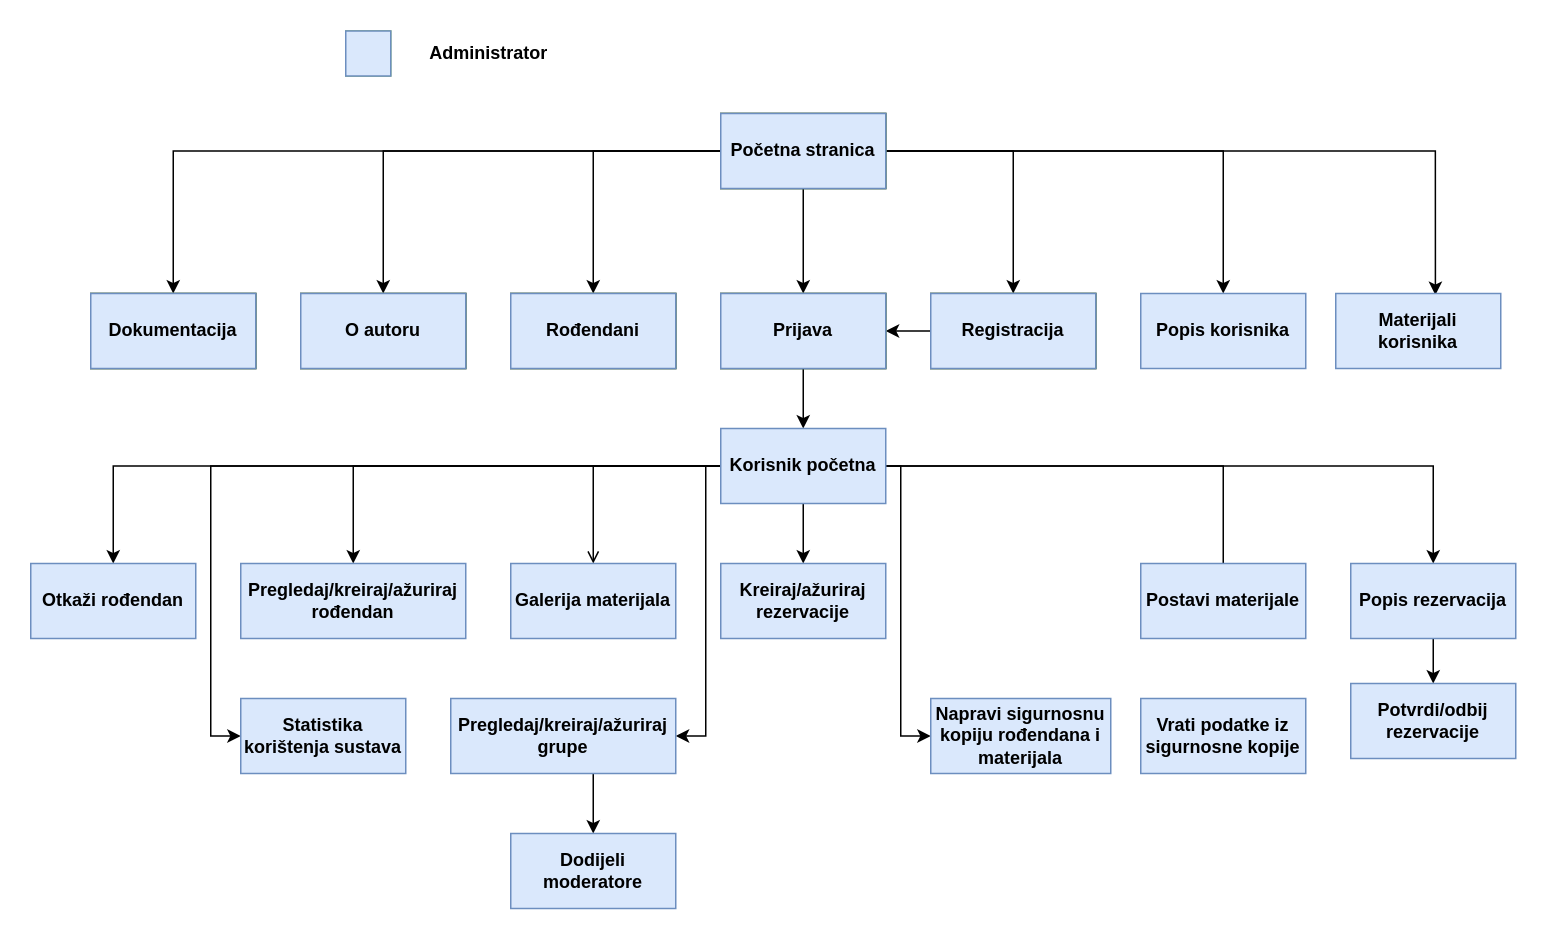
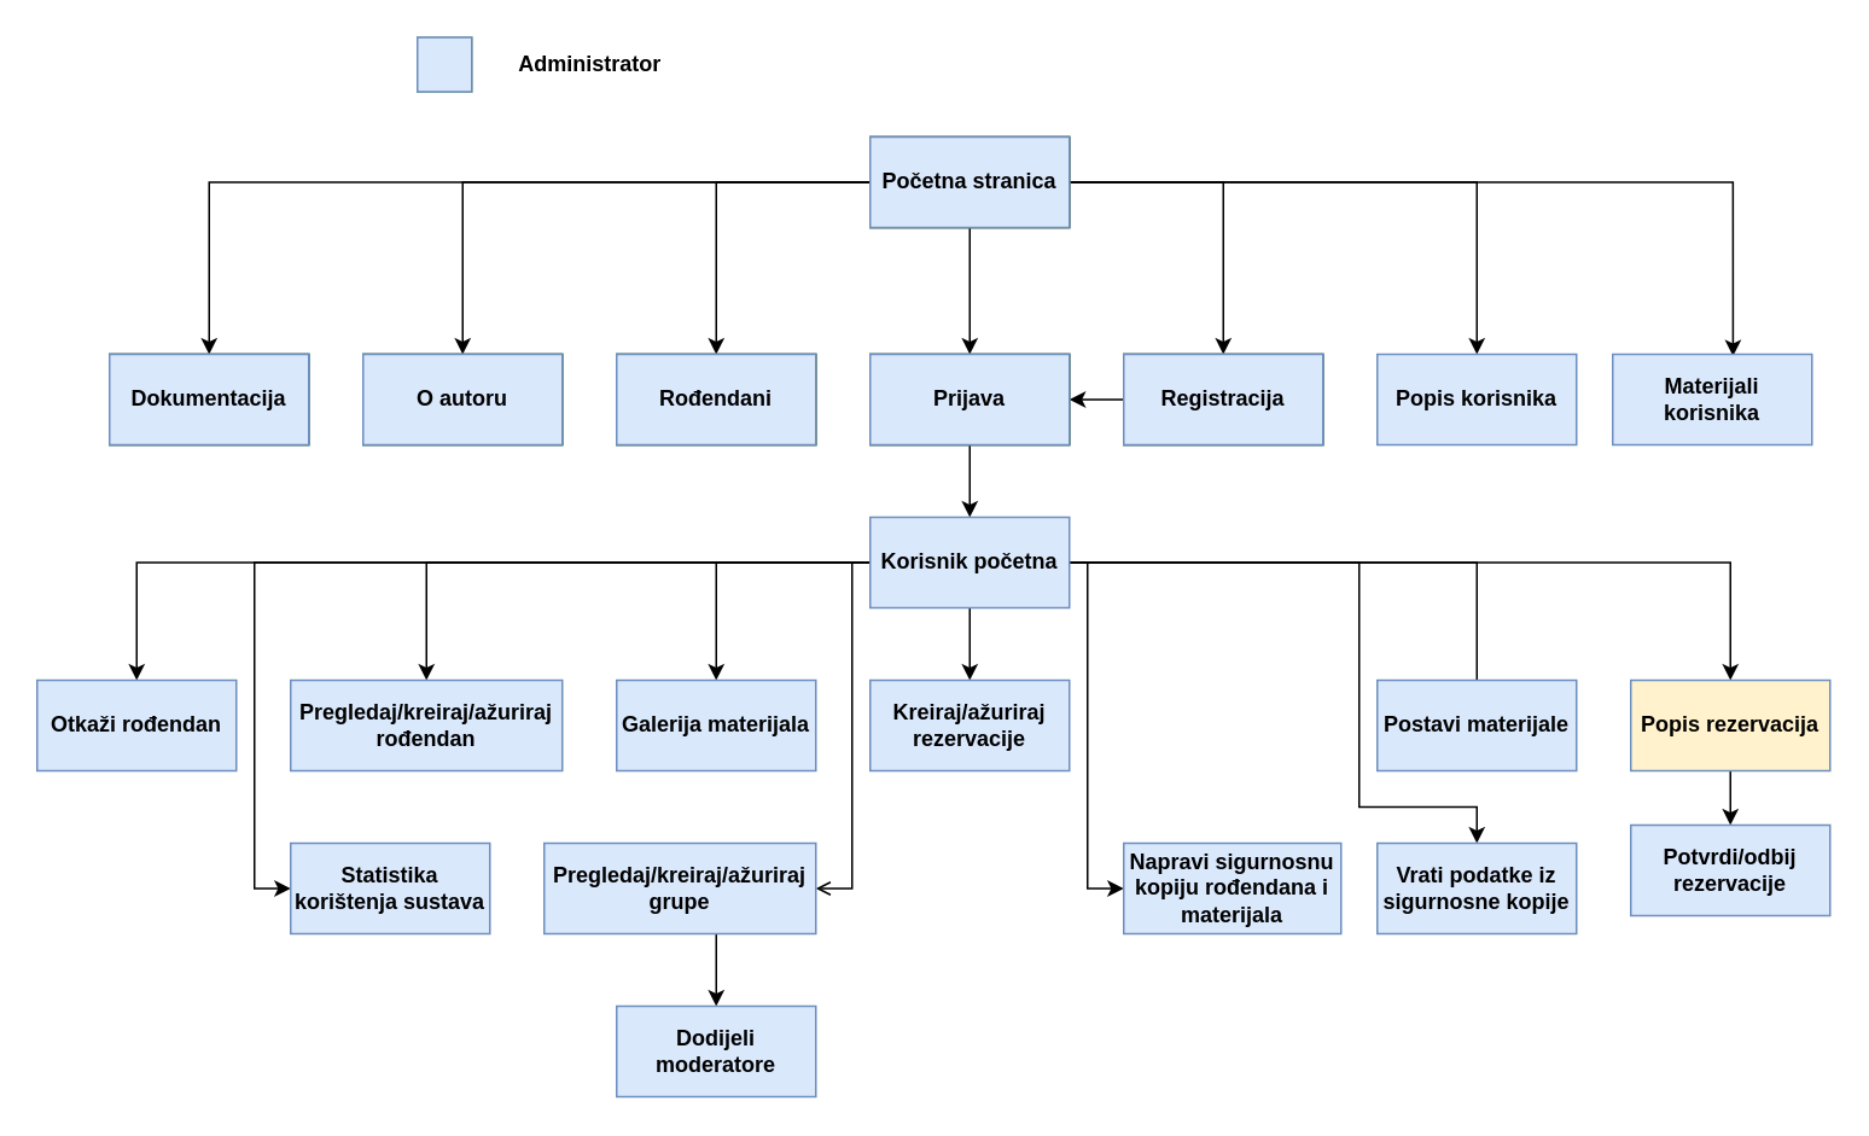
- <mxCell id="29" style="edgeStyle=orthogonalEdgeStyle;rounded=0;orthogonalLoop=1;jettySize=auto;html=1;entryX=0.5;entryY=0;entryDx=0;entryDy=0;endArrow=open;" parent="1" source="37" target="40" edge="1"><mxGeometry relative="1" as="geometry" /></mxCell>
+ <mxCell id="29" style="edgeStyle=orthogonalEdgeStyle;rounded=0;orthogonalLoop=1;jettySize=auto;html=1;entryX=0.5;entryY=0;entryDx=0;entryDy=0;" parent="1" source="37" target="40" edge="1"><mxGeometry relative="1" as="geometry" /></mxCell>
- <mxCell id="51" value="Popis rezervacija" style="rounded=0;whiteSpace=wrap;html=1;fillColor=#dae8fc;strokeColor=#6c8ebf;fontStyle=1" parent="1" vertex="1"><mxGeometry x="900" y="375" width="110" height="50" as="geometry" /></mxCell>
+ <mxCell id="51" value="Popis rezervacija" style="rounded=0;whiteSpace=wrap;html=1;fillColor=#fff2cc;strokeColor=#6c8ebf;fontStyle=1;" parent="1" vertex="1"><mxGeometry x="900" y="375" width="110" height="50" as="geometry" /></mxCell>
+ <mxCell id="35" style="edgeStyle=orthogonalEdgeStyle;rounded=0;orthogonalLoop=1;jettySize=auto;html=1;" edge="1" parent="1" source="37" target="57"><mxGeometry relative="1" as="geometry"><Array as="points"><mxPoint x="750" y="310" /><mxPoint x="750" y="445" /><mxPoint x="815" y="445" /></Array></mxGeometry></mxCell>
- <mxCell id="33" style="edgeStyle=orthogonalEdgeStyle;rounded=0;orthogonalLoop=1;jettySize=auto;html=1;entryX=1;entryY=0.5;entryDx=0;entryDy=0;" edge="1" parent="1" source="37" target="54"><mxGeometry relative="1" as="geometry"><Array as="points"><mxPoint x="470" y="310" /><mxPoint x="470" y="490" /></Array></mxGeometry></mxCell>
+ <mxCell id="33" style="edgeStyle=orthogonalEdgeStyle;rounded=0;orthogonalLoop=1;jettySize=auto;html=1;entryX=1;entryY=0.5;entryDx=0;entryDy=0;endArrow=open;" edge="1" parent="1" source="37" target="54"><mxGeometry relative="1" as="geometry"><Array as="points"><mxPoint x="470" y="310" /><mxPoint x="470" y="490" /></Array></mxGeometry></mxCell>
